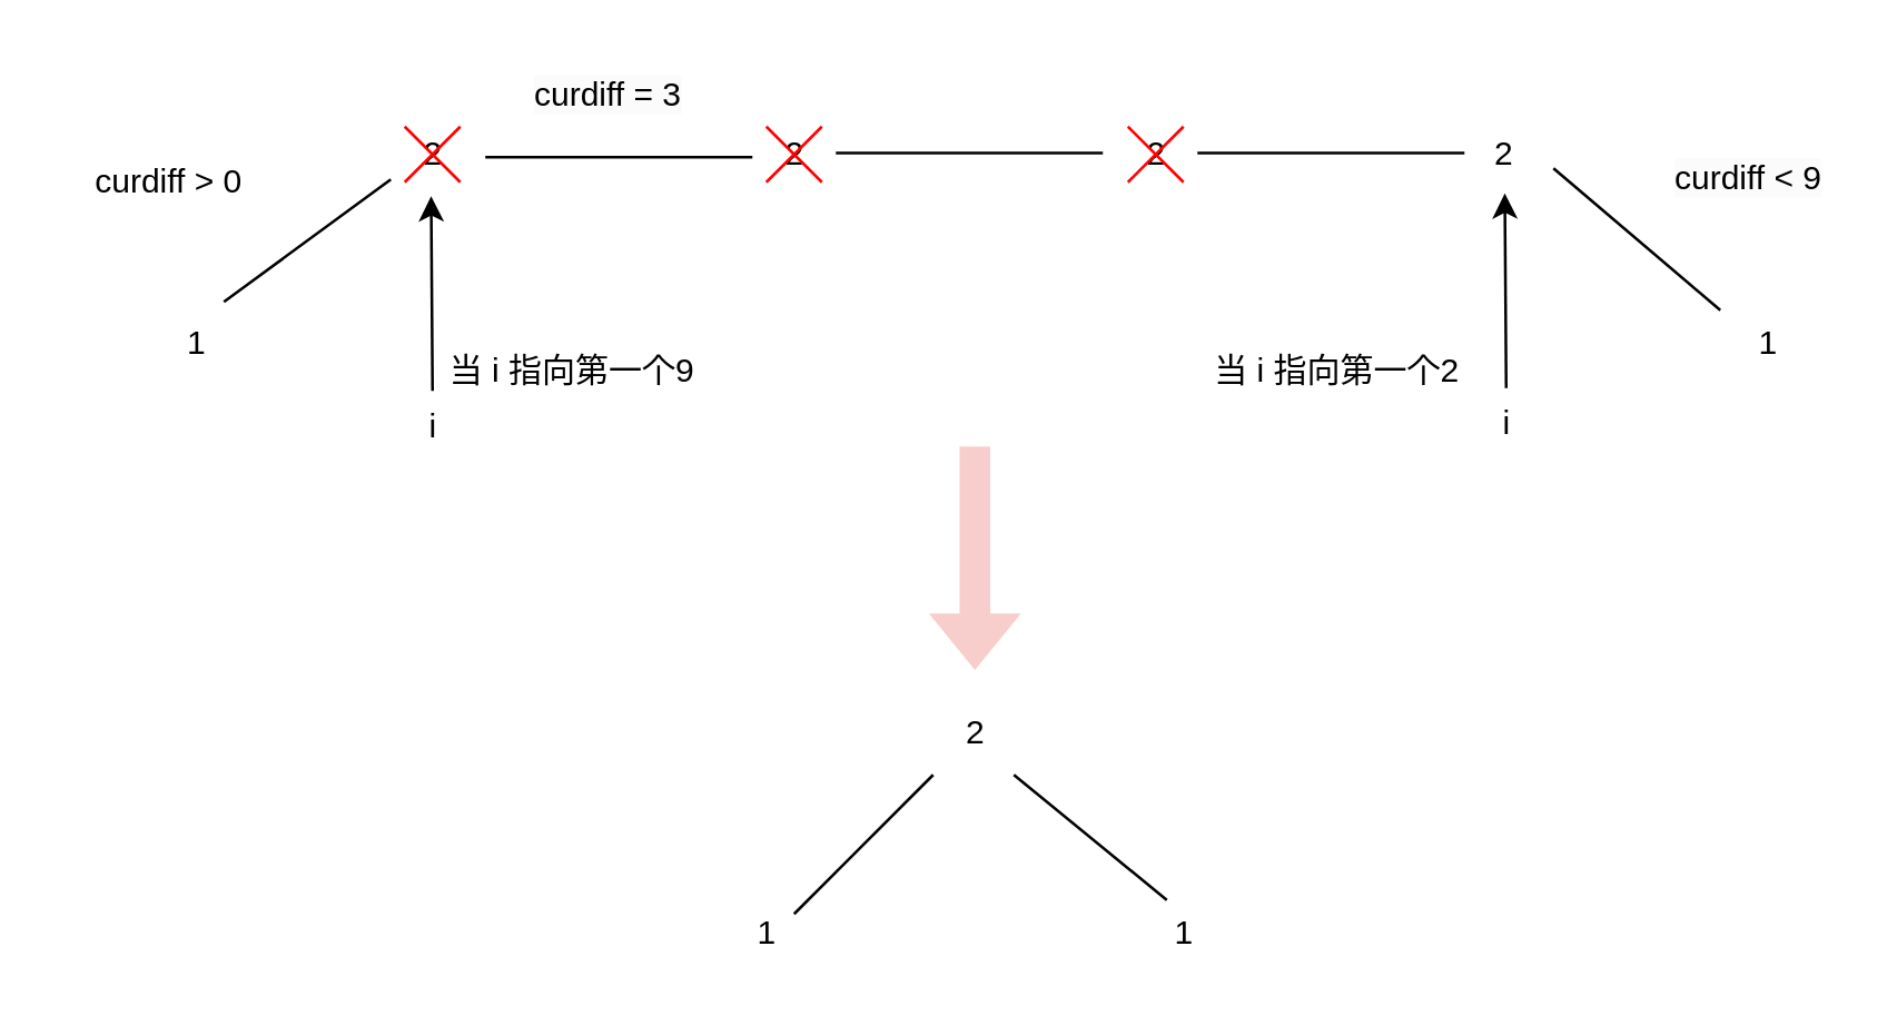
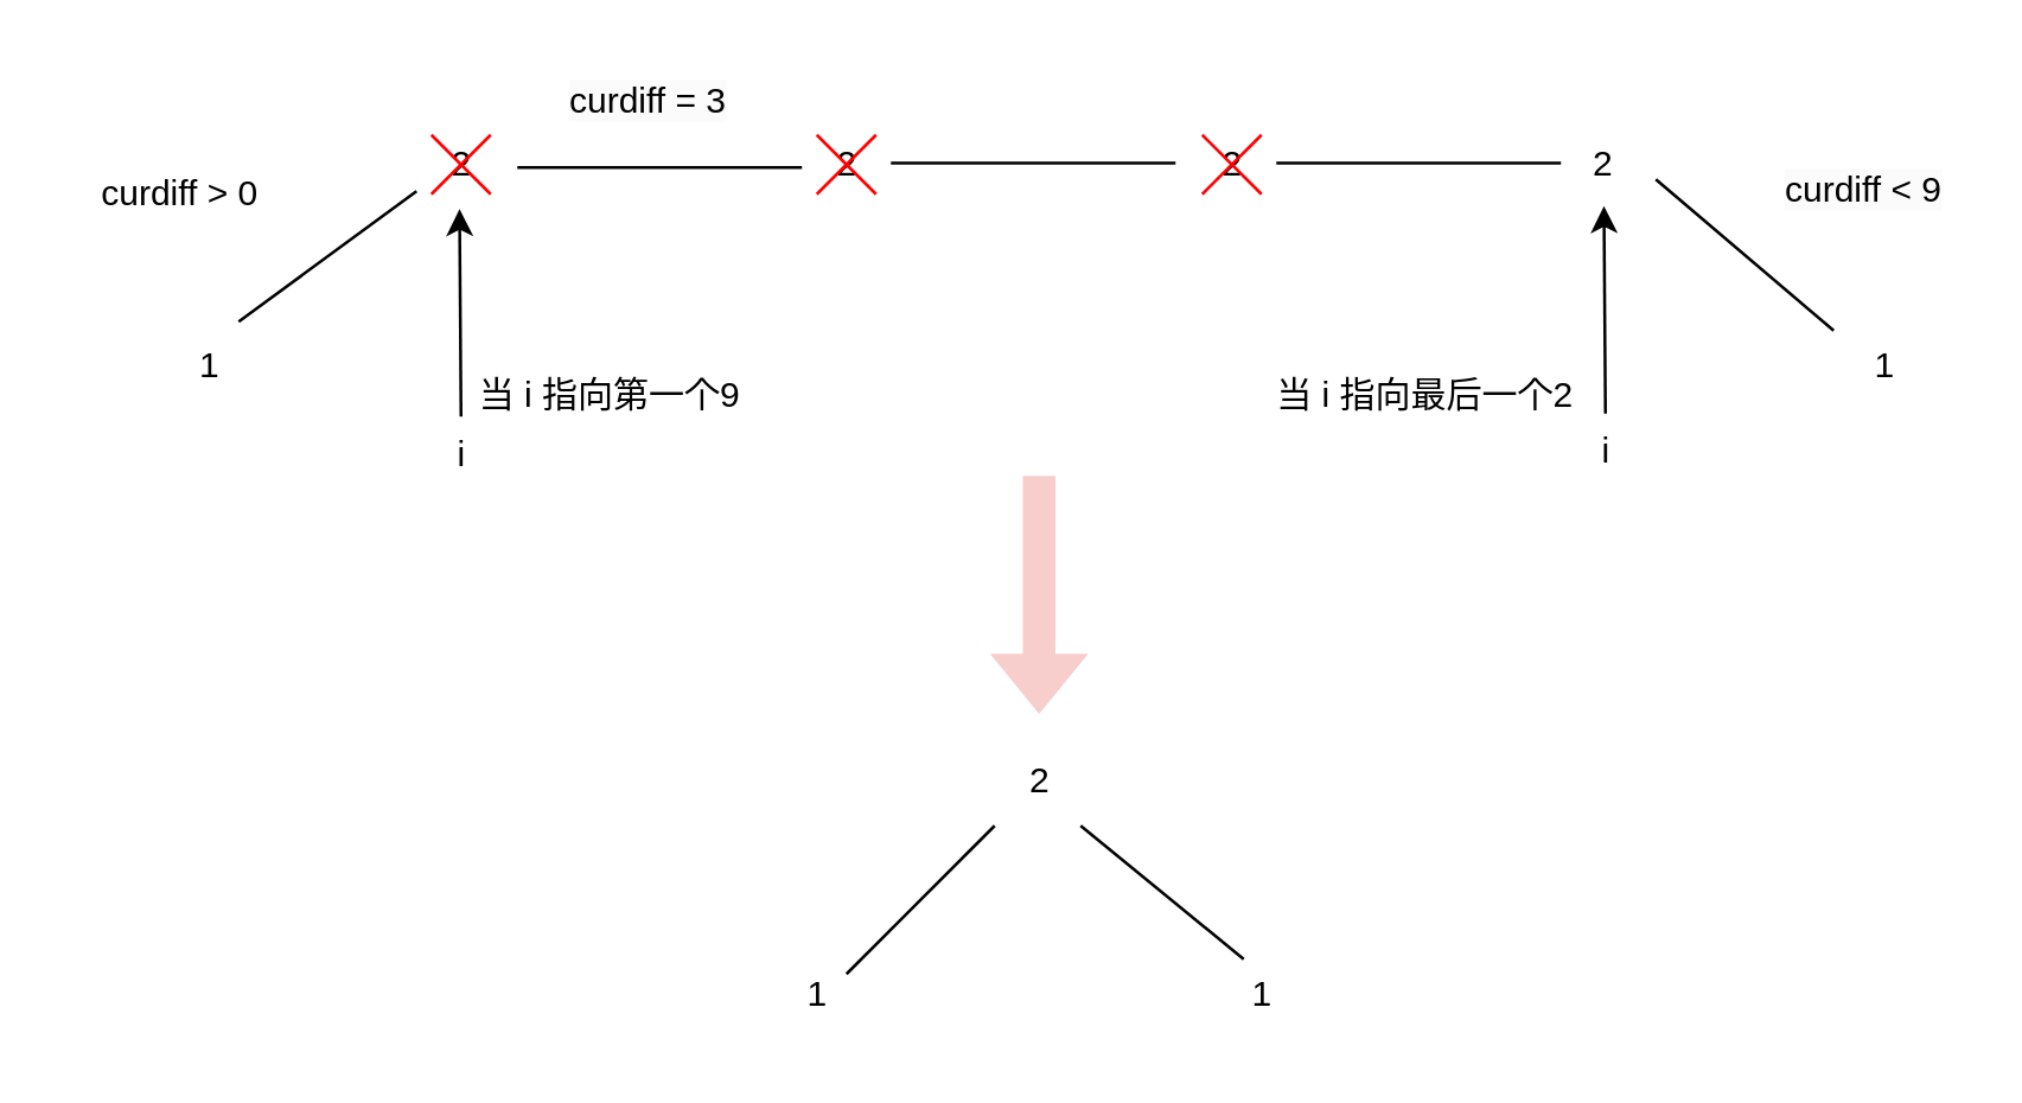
- <mxCell id="27" value="当 i 指向第一个2" style="text;html=1;align=center;verticalAlign=middle;resizable=0;points=[];autosize=1;strokeColor=none;fillColor=none;" vertex="1" parent="1"><mxGeometry x="420" y="118" width="120" height="30" as="geometry" /></mxCell>
+ <mxCell id="27" value="当 i 指向最后一个2" style="text;html=1;align=center;verticalAlign=middle;resizable=0;points=[];autosize=1;strokeColor=none;fillColor=none;" vertex="1" parent="1"><mxGeometry x="420" y="118" width="120" height="30" as="geometry" /></mxCell>
